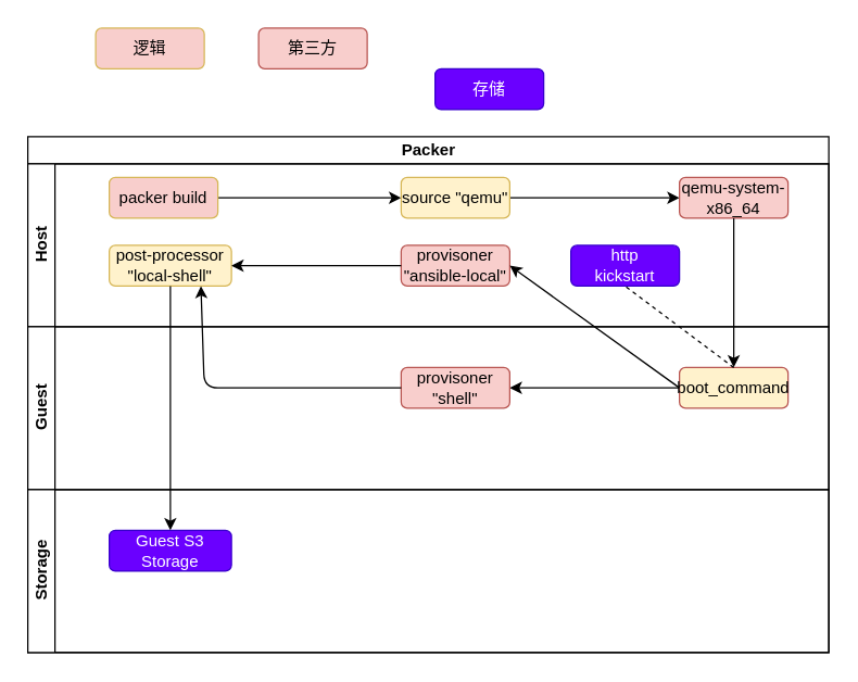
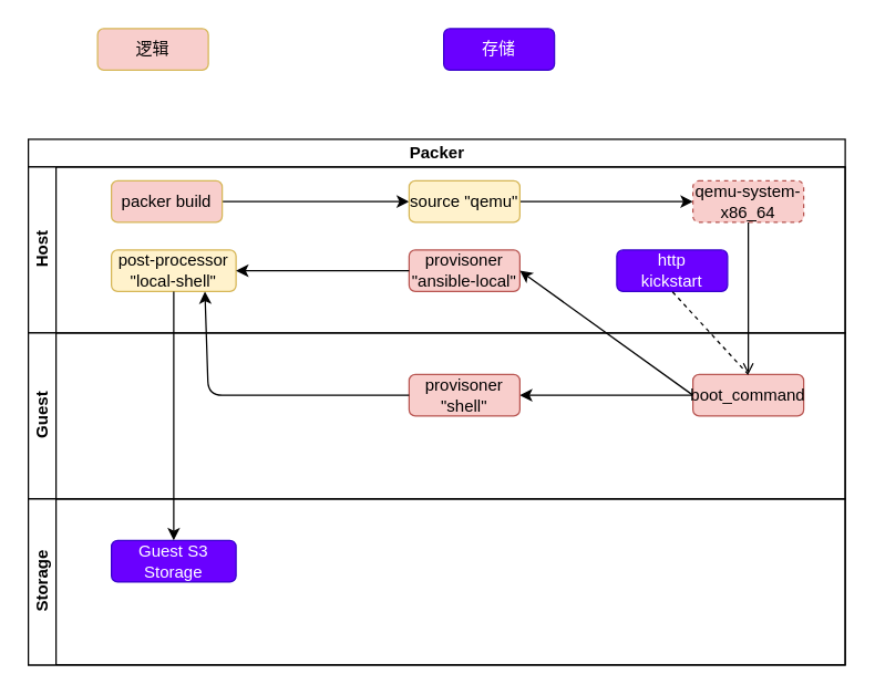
- <mxCell id="25" value="第三方" style="rounded=1;whiteSpace=wrap;html=1;fillColor=#f8cecc;strokeColor=#b85450;" parent="1" vertex="1"><mxGeometry x="190" y="20" width="80" height="30" as="geometry" /></mxCell>
- <mxCell id="26" value="存储" style="rounded=1;whiteSpace=wrap;html=1;fillColor=#6a00ff;strokeColor=#3700CC;fontColor=#ffffff;" parent="1" vertex="1"><mxGeometry x="320" y="50" width="80" height="30" as="geometry" /></mxCell>
+ <mxCell id="26" value="存储" style="rounded=1;whiteSpace=wrap;html=1;fillColor=#6a00ff;strokeColor=#3700CC;fontColor=#ffffff;" parent="1" vertex="1"><mxGeometry x="320" y="20" width="80" height="30" as="geometry" /></mxCell>
- <mxCell id="8" value="qemu-system-x86_64" style="rounded=1;whiteSpace=wrap;html=1;fillColor=#f8cecc;strokeColor=#b85450;" parent="3" vertex="1"><mxGeometry x="480" y="10" width="80" height="30" as="geometry" /></mxCell>
+ <mxCell id="8" value="qemu-system-x86_64" style="rounded=1;whiteSpace=wrap;html=1;fillColor=#f8cecc;strokeColor=#b85450;dashed=1;" parent="3" vertex="1"><mxGeometry x="480" y="10" width="80" height="30" as="geometry" /></mxCell>
- <mxCell id="10" value="http&lt;br&gt;kickstart" style="rounded=1;whiteSpace=wrap;html=1;fillColor=#6a00ff;strokeColor=#3700CC;fontColor=#ffffff;" parent="3" vertex="1"><mxGeometry x="400" y="60" width="80" height="30" as="geometry" /></mxCell>
+ <mxCell id="10" value="http&lt;br&gt;kickstart" style="rounded=1;whiteSpace=wrap;html=1;fillColor=#6a00ff;strokeColor=#3700CC;fontColor=#ffffff;" parent="3" vertex="1"><mxGeometry x="425" y="60" width="80" height="30" as="geometry" /></mxCell>
- <mxCell id="19" style="edgeStyle=none;html=1;entryX=0.5;entryY=0;entryDx=0;entryDy=0;" parent="2" source="8" target="15" edge="1"><mxGeometry relative="1" as="geometry" /></mxCell>
+ <mxCell id="19" style="edgeStyle=none;html=1;entryX=0.5;entryY=0;entryDx=0;entryDy=0;endArrow=open;" parent="2" source="8" target="15" edge="1"><mxGeometry relative="1" as="geometry" /></mxCell>
- <mxCell id="15" value="boot_command" style="rounded=1;whiteSpace=wrap;html=1;fillColor=#fff2cc;strokeColor=#b85450;" parent="13" vertex="1"><mxGeometry x="480" y="30" width="80" height="30" as="geometry" /></mxCell>
+ <mxCell id="15" value="boot_command" style="rounded=1;whiteSpace=wrap;html=1;fillColor=#f8cecc;strokeColor=#b85450;" parent="13" vertex="1"><mxGeometry x="480" y="30" width="80" height="30" as="geometry" /></mxCell>
